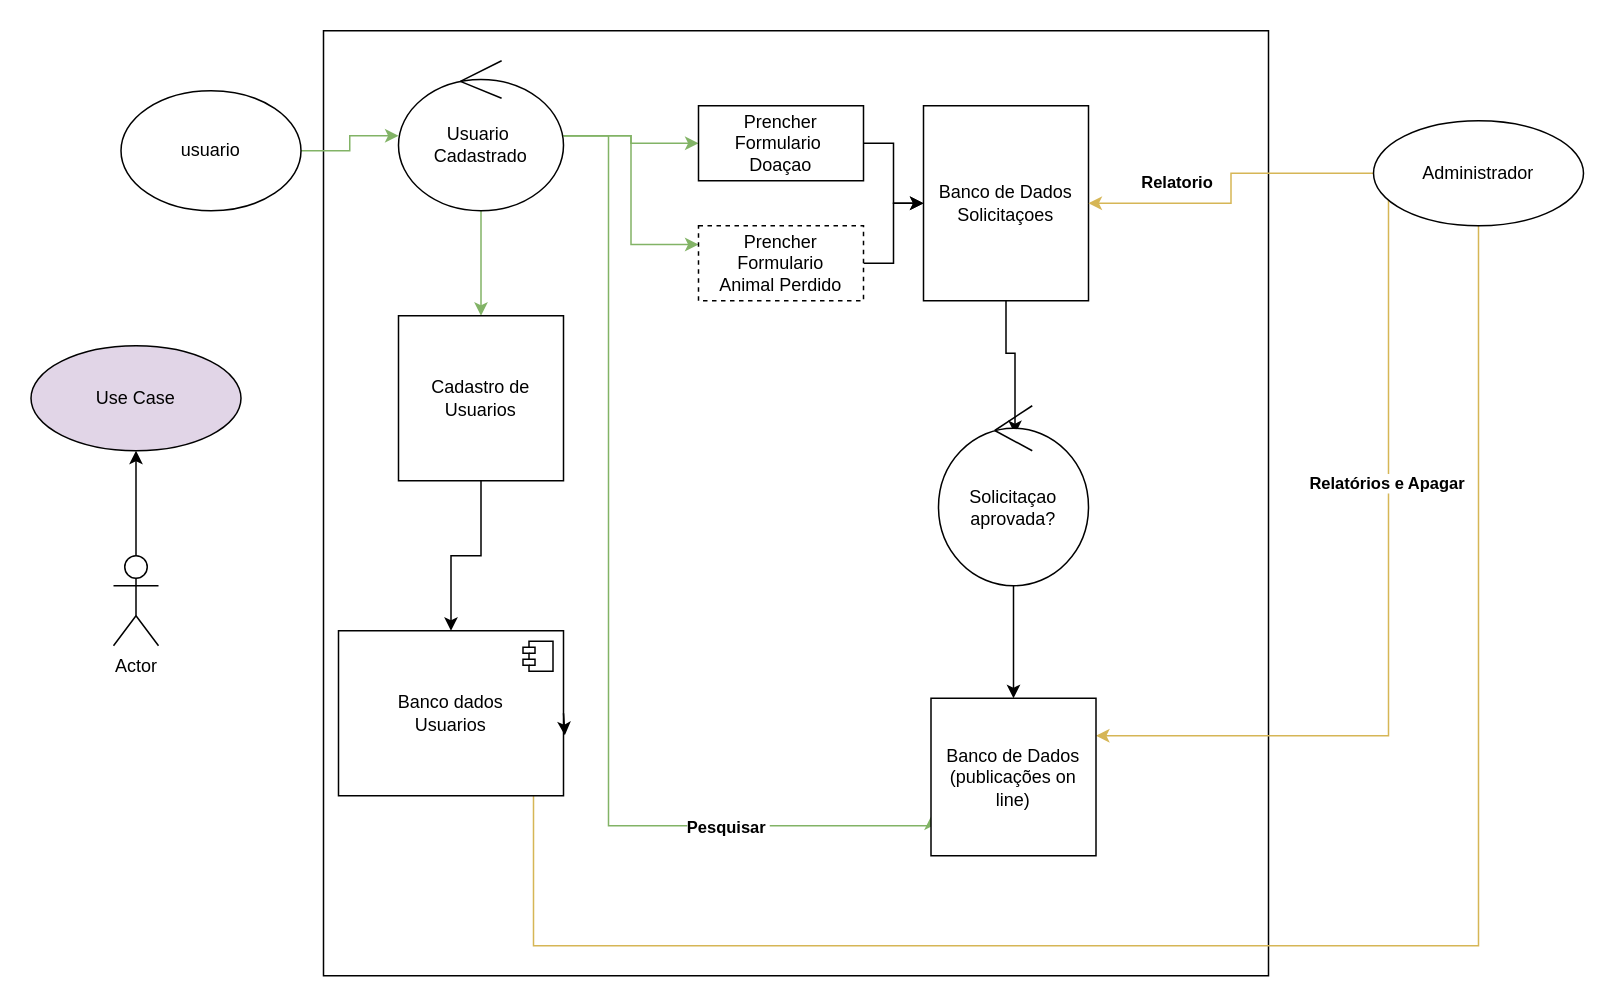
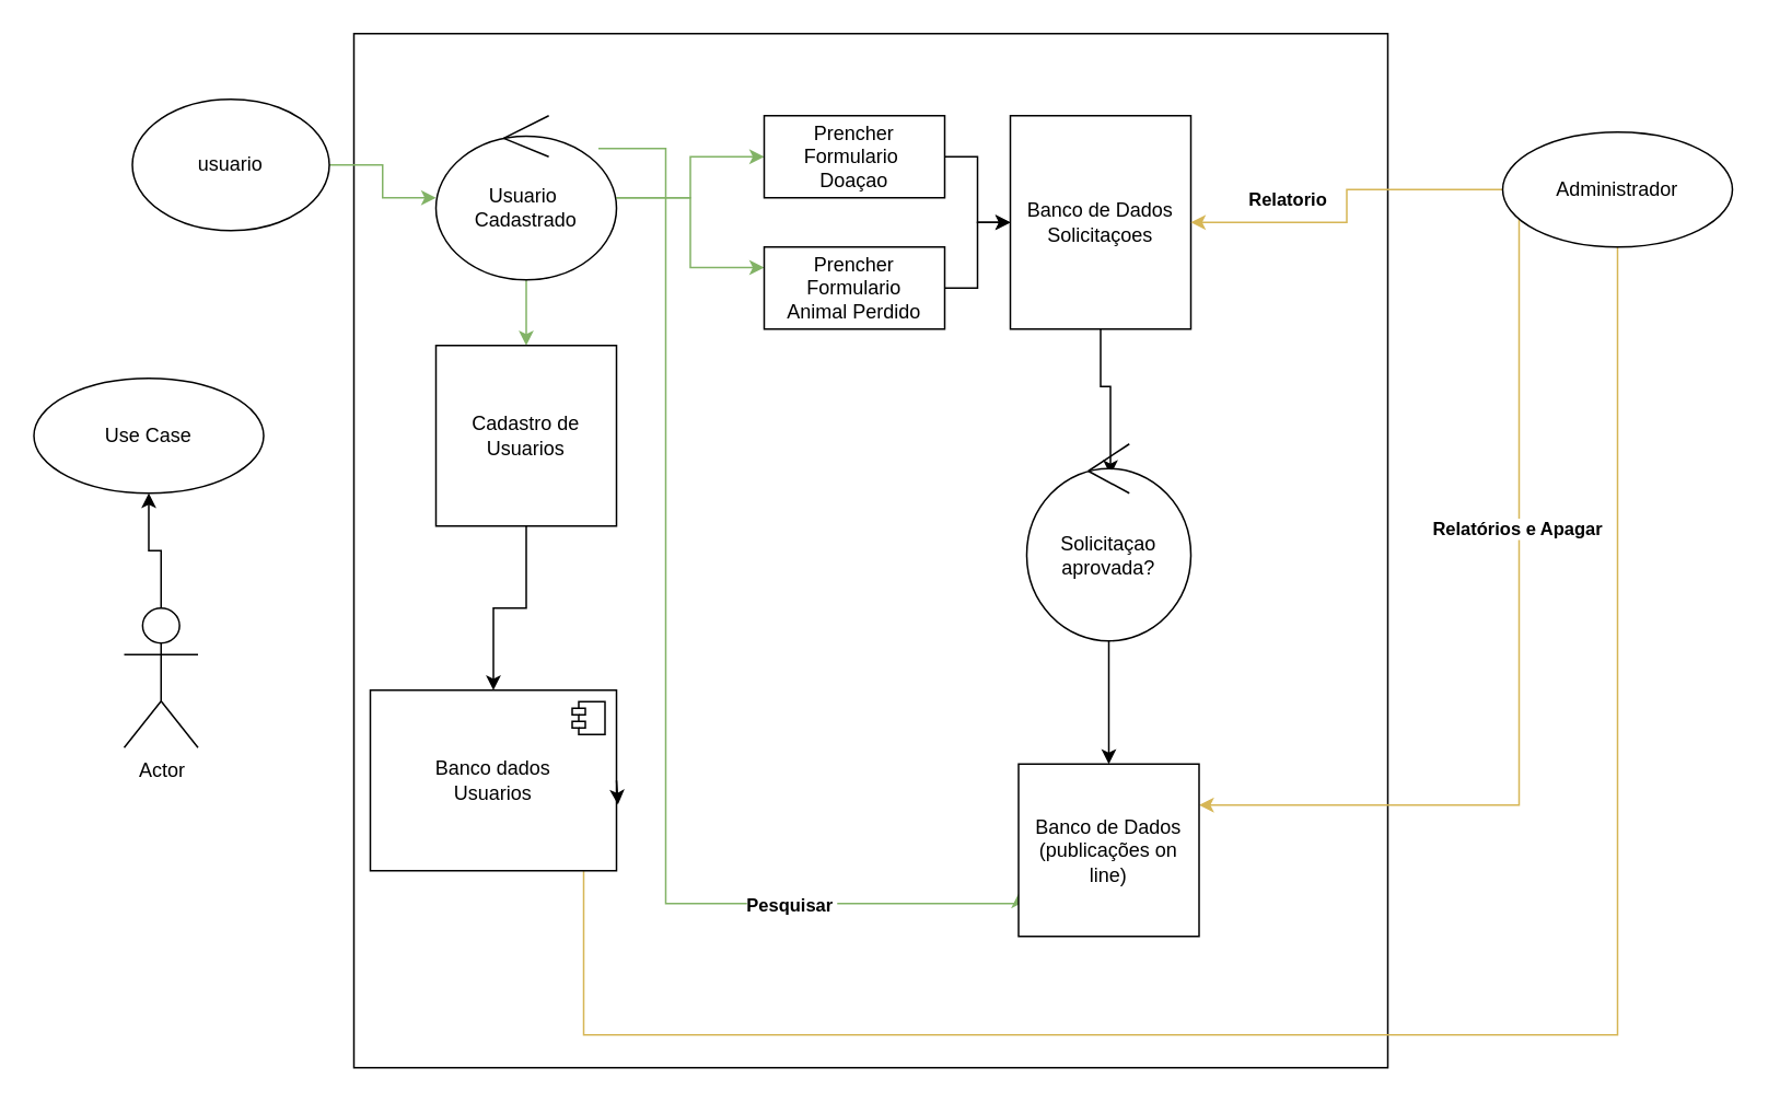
- <mxCell id="10" value="Usuario&amp;nbsp;&lt;br&gt;Cadastrado&lt;br&gt;" style="ellipse;shape=umlControl;whiteSpace=wrap;html=1;" parent="1" vertex="1"><mxGeometry x="265" y="40" width="110" height="100" as="geometry" /></mxCell>
+ <mxCell id="10" value="Usuario&amp;nbsp;&lt;br&gt;Cadastrado&lt;br&gt;" style="ellipse;shape=umlControl;whiteSpace=wrap;html=1;" parent="1" vertex="1"><mxGeometry x="265" y="70" width="110" height="100" as="geometry" /></mxCell>
- <mxCell id="16" value="Prencher Formulario&lt;br&gt;Animal Perdido" style="html=1;whiteSpace=wrap;dashed=1;" parent="1" vertex="1"><mxGeometry x="465" y="150" width="110" height="50" as="geometry" /></mxCell>
+ <mxCell id="16" value="Prencher Formulario&lt;br&gt;Animal Perdido" style="html=1;whiteSpace=wrap;" parent="1" vertex="1"><mxGeometry x="465" y="150" width="110" height="50" as="geometry" /></mxCell>
- <mxCell id="33" value="Use Case" style="ellipse;whiteSpace=wrap;html=1;fillColor=#e1d5e7;" parent="1" vertex="1"><mxGeometry x="20" y="230" width="140" height="70" as="geometry" /></mxCell>
+ <mxCell id="33" value="Use Case" style="ellipse;whiteSpace=wrap;html=1;" parent="1" vertex="1"><mxGeometry x="20" y="230" width="140" height="70" as="geometry" /></mxCell>
- <mxCell id="32" value="Actor" style="shape=umlActor;verticalLabelPosition=bottom;verticalAlign=top;html=1;outlineConnect=0;" parent="1" vertex="1"><mxGeometry x="75" y="370" width="30" height="60" as="geometry" /></mxCell>
+ <mxCell id="32" value="Actor" style="shape=umlActor;verticalLabelPosition=bottom;verticalAlign=top;html=1;outlineConnect=0;" parent="1" vertex="1"><mxGeometry x="75" y="370" width="45" height="85" as="geometry" /></mxCell>
